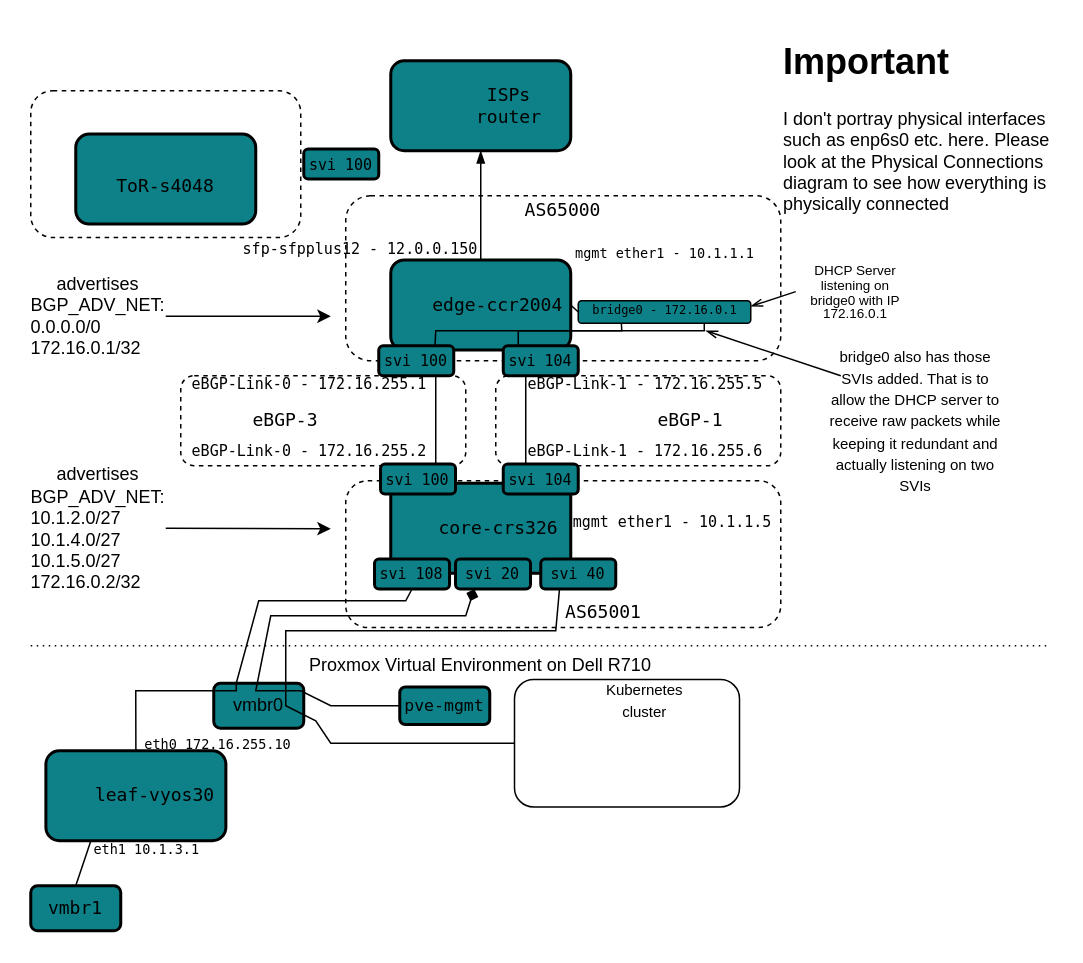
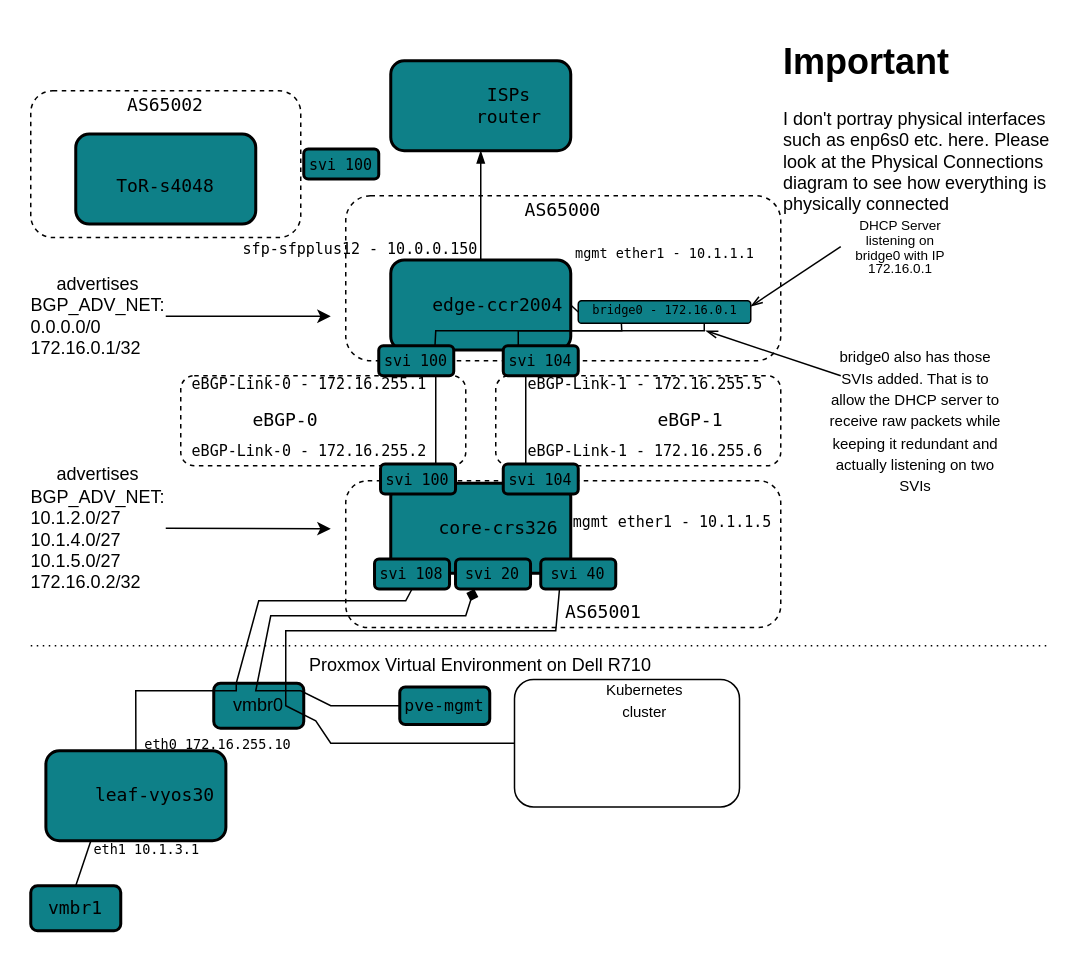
+ <mxCell id="45" value="&lt;pre&gt;AS65002&lt;/pre&gt;" style="text;html=1;align=center;verticalAlign=middle;whiteSpace=wrap;rounded=0;fontColor=light-dark(#000000,#3333FF);" parent="1" vertex="1"><mxGeometry x="85" y="60" width="50" height="20" as="geometry" /></mxCell>
- <mxCell id="24" value="&lt;pre&gt;&lt;font style=&quot;font-size: 10px;&quot;&gt;sfp-sfpplus12 - 12.0.0.150&lt;/font&gt;&lt;/pre&gt;" style="text;html=1;align=center;verticalAlign=middle;whiteSpace=wrap;rounded=0;" parent="1" vertex="1"><mxGeometry x="160.32" y="160" width="160" height="10" as="geometry" /></mxCell>
+ <mxCell id="24" value="&lt;pre&gt;&lt;font style=&quot;font-size: 10px;&quot;&gt;sfp-sfpplus12 - 10.0.0.150&lt;/font&gt;&lt;/pre&gt;" style="text;html=1;align=center;verticalAlign=middle;whiteSpace=wrap;rounded=0;" parent="1" vertex="1"><mxGeometry x="160.32" y="160" width="160" height="10" as="geometry" /></mxCell>
- <mxCell id="38" value="&lt;div style=&quot;line-height: 80%;&quot;&gt;&lt;font style=&quot;font-size: 9px; line-height: 80%;&quot;&gt;DHCP Server listening on bridge0 with IP 172.16.0.1&lt;/font&gt;&lt;/div&gt;" style="text;html=1;align=center;verticalAlign=middle;whiteSpace=wrap;rounded=0;" parent="1" vertex="1"><mxGeometry x="530" y="180" width="80" height="27.82" as="geometry" /></mxCell>
+ <mxCell id="38" value="&lt;div style=&quot;line-height: 80%;&quot;&gt;&lt;font style=&quot;font-size: 9px; line-height: 80%;&quot;&gt;DHCP Server listening on bridge0 with IP 172.16.0.1&lt;/font&gt;&lt;/div&gt;" style="text;html=1;align=center;verticalAlign=middle;whiteSpace=wrap;rounded=0;" parent="1" vertex="1"><mxGeometry x="560" y="150" width="80" height="27.82" as="geometry" /></mxCell>
- <mxCell id="22" value="&lt;pre&gt;&lt;span style=&quot;color: light-dark(rgb(0, 0, 0), rgb(153, 0, 77));&quot;&gt;eBGP-3&lt;/span&gt;&lt;/pre&gt;" style="text;html=1;align=center;verticalAlign=middle;whiteSpace=wrap;rounded=0;" parent="1" vertex="1"><mxGeometry x="160" y="265" width="60" height="30" as="geometry" /></mxCell>
+ <mxCell id="22" value="&lt;pre&gt;&lt;span style=&quot;color: light-dark(rgb(0, 0, 0), rgb(153, 0, 77));&quot;&gt;eBGP-0&lt;/span&gt;&lt;/pre&gt;" style="text;html=1;align=center;verticalAlign=middle;whiteSpace=wrap;rounded=0;" parent="1" vertex="1"><mxGeometry x="160" y="265" width="60" height="30" as="geometry" /></mxCell>
